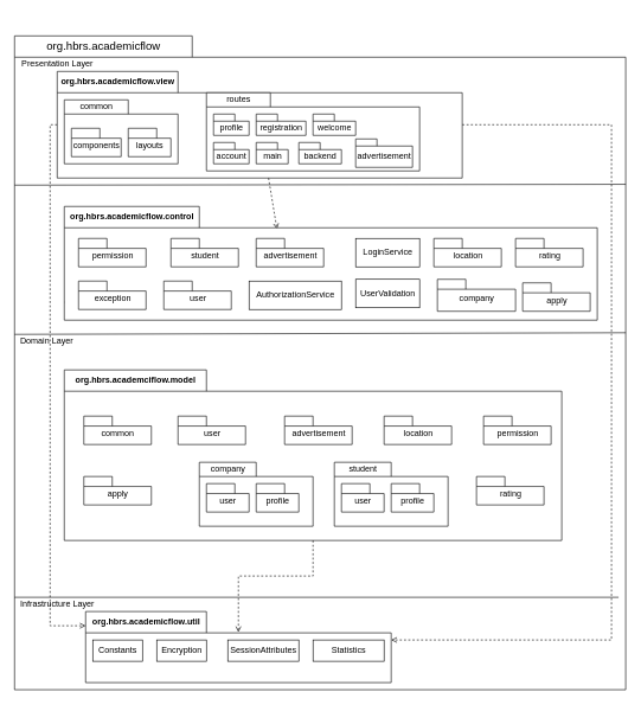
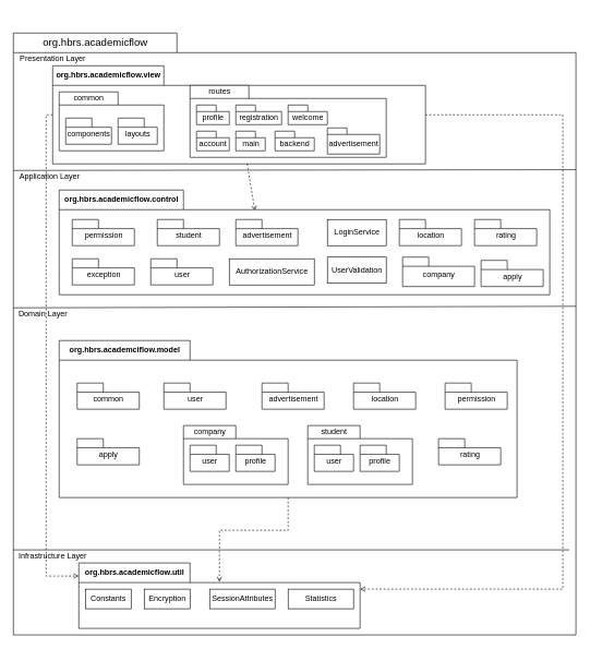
+ <mxCell id="20" value="Application Layer" style="text;html=1;align=center;verticalAlign=middle;resizable=0;points=[];autosize=1;strokeColor=none;fillColor=none;" parent="2" vertex="1"><mxGeometry y="210" width="110" height="20" as="geometry" /></mxCell>
